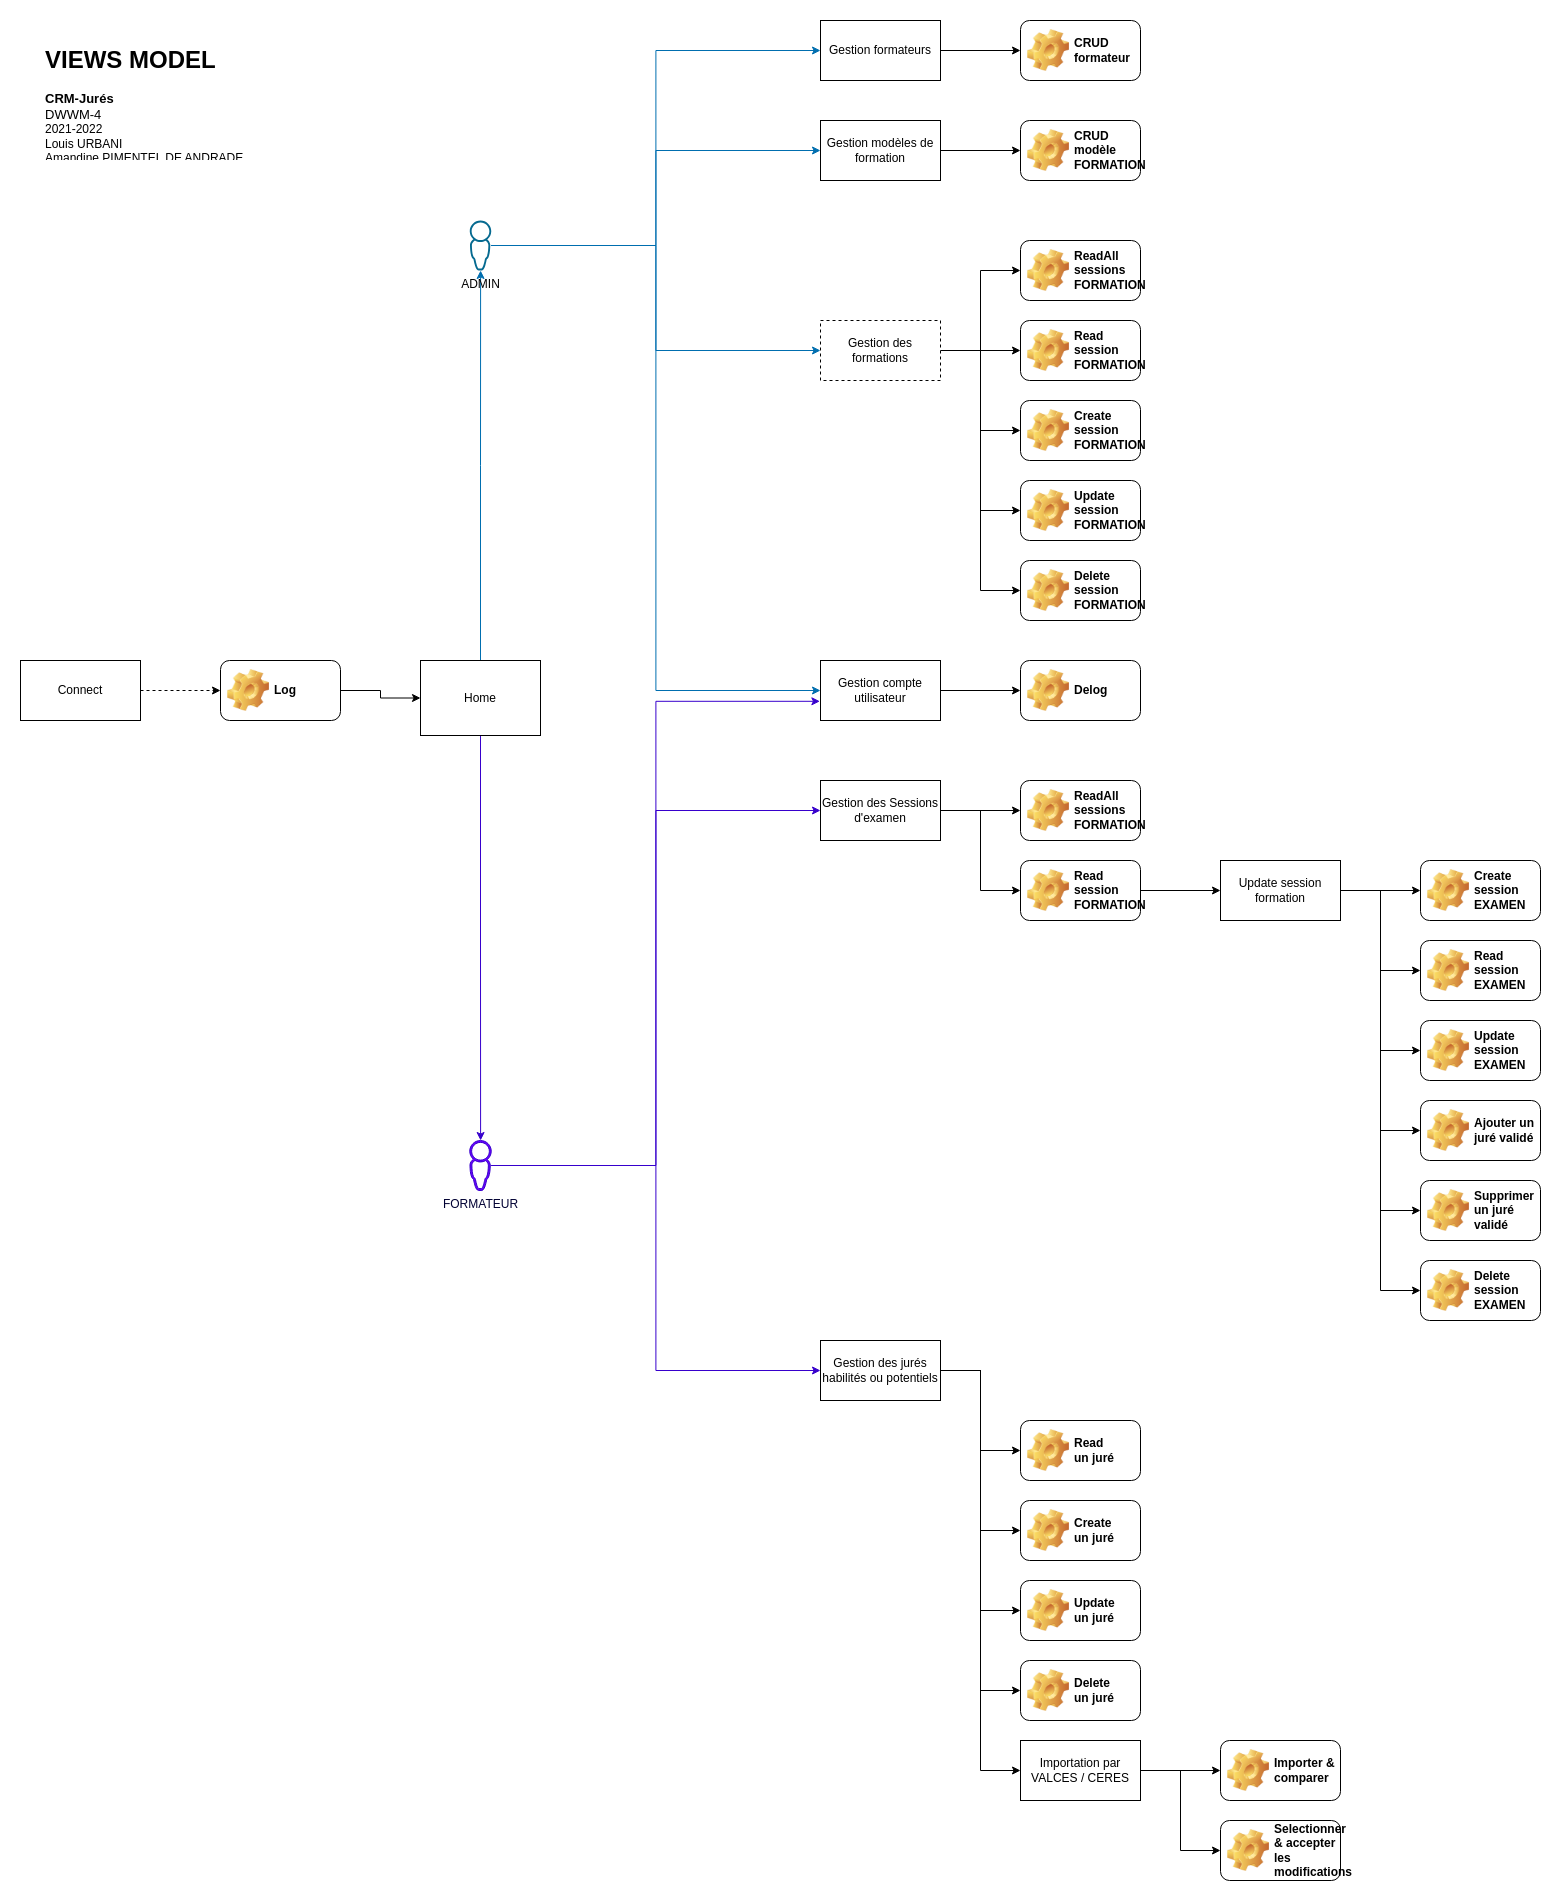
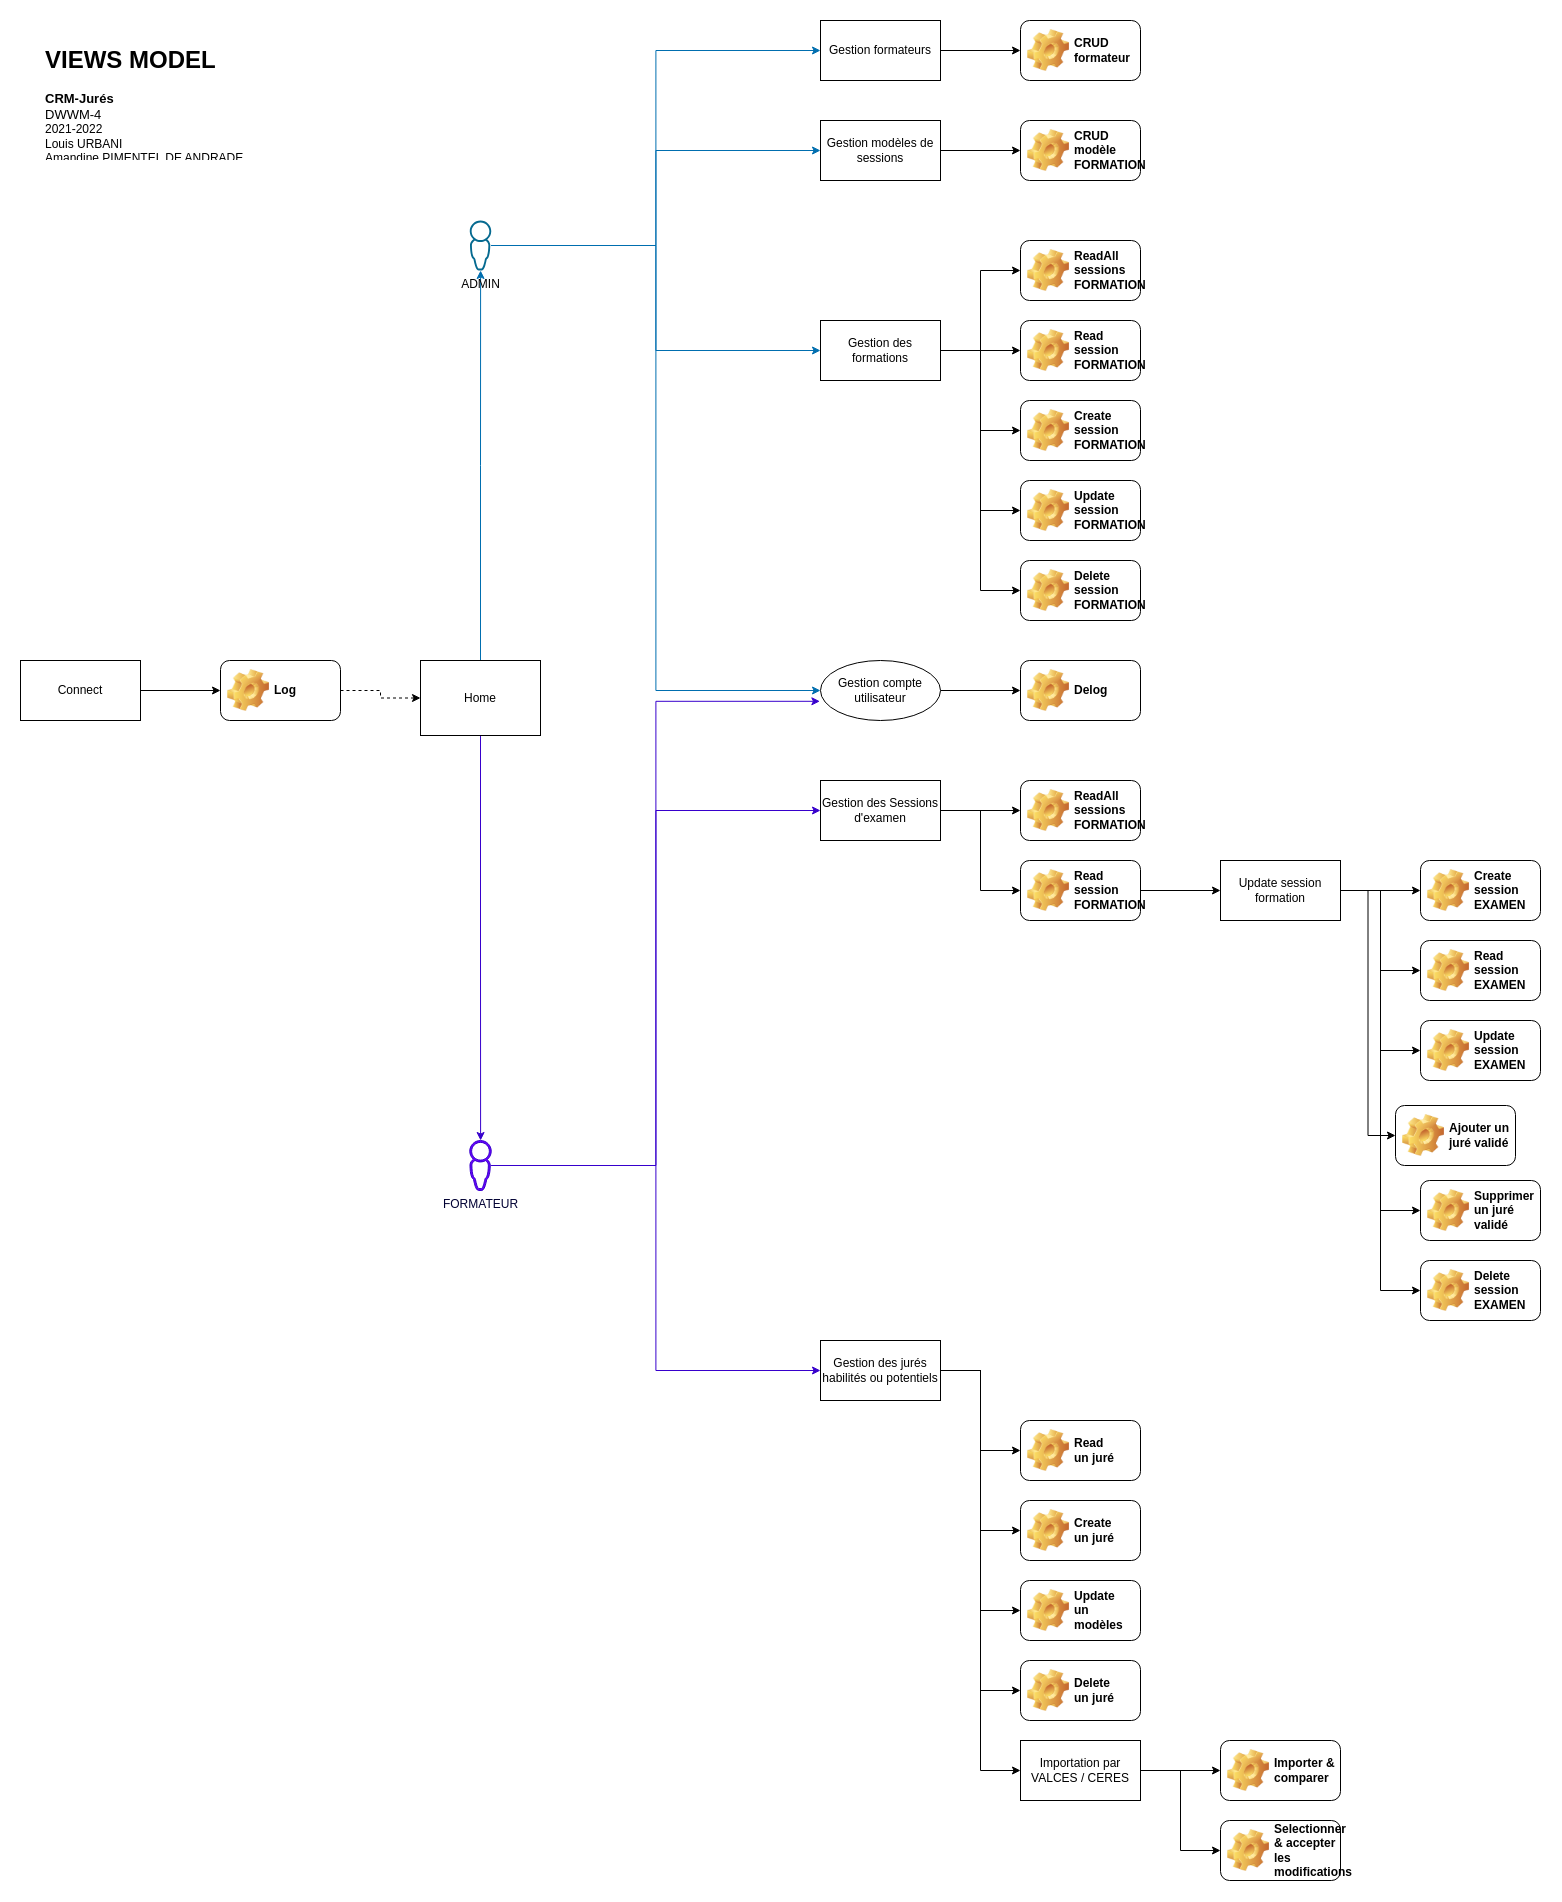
- <mxCell id="15" value="Gestion modèles de formation" style="rounded=0;whiteSpace=wrap;html=1;" vertex="1" parent="1"><mxGeometry x="820" y="120" width="120" height="60" as="geometry" /></mxCell>
+ <mxCell id="15" value="Gestion modèles de sessions" style="rounded=0;whiteSpace=wrap;html=1;" vertex="1" parent="1"><mxGeometry x="820" y="120" width="120" height="60" as="geometry" /></mxCell>
- <mxCell id="21" value="Gestion des formations" style="rounded=0;whiteSpace=wrap;html=1;dashed=1;" vertex="1" parent="1"><mxGeometry x="820" y="320" width="120" height="60" as="geometry" /></mxCell>
+ <mxCell id="21" value="Gestion des formations" style="rounded=0;whiteSpace=wrap;html=1;" vertex="1" parent="1"><mxGeometry x="820" y="320" width="120" height="60" as="geometry" /></mxCell>
- <mxCell id="5" style="edgeStyle=orthogonalEdgeStyle;rounded=0;orthogonalLoop=1;jettySize=auto;html=1;dashed=1;" edge="1" parent="1" source="6" target="23"><mxGeometry relative="1" as="geometry" /></mxCell>
+ <mxCell id="5" style="edgeStyle=orthogonalEdgeStyle;rounded=0;orthogonalLoop=1;jettySize=auto;html=1;" edge="1" parent="1" source="6" target="23"><mxGeometry relative="1" as="geometry" /></mxCell>
- <mxCell id="22" style="edgeStyle=orthogonalEdgeStyle;rounded=0;orthogonalLoop=1;jettySize=auto;html=1;" edge="1" parent="1" source="23" target="4"><mxGeometry relative="1" as="geometry" /></mxCell>
+ <mxCell id="22" style="edgeStyle=orthogonalEdgeStyle;rounded=0;orthogonalLoop=1;jettySize=auto;html=1;dashed=1;" edge="1" parent="1" source="23" target="4"><mxGeometry relative="1" as="geometry" /></mxCell>
- <mxCell id="29" value="&lt;span&gt;Gestion compte utilisateur&lt;/span&gt;" style="rounded=0;whiteSpace=wrap;html=1;" vertex="1" parent="1"><mxGeometry x="820" y="660" width="120" height="60" as="geometry" /></mxCell>
+ <mxCell id="29" value="&lt;span&gt;Gestion compte utilisateur&lt;/span&gt;" style="ellipse;whiteSpace=wrap;html=1;" vertex="1" parent="1"><mxGeometry x="820" y="660" width="120" height="60" as="geometry" /></mxCell>
- <mxCell id="46" value="Ajouter un juré validé" style="label;whiteSpace=wrap;html=1;image=img/clipart/Gear_128x128.png" vertex="1" parent="1"><mxGeometry x="1420" y="1100" width="120" height="60" as="geometry" /></mxCell>
+ <mxCell id="46" value="Ajouter un juré validé" style="label;whiteSpace=wrap;html=1;image=img/clipart/Gear_128x128.png" vertex="1" parent="1"><mxGeometry x="1395" y="1105" width="120" height="60" as="geometry" /></mxCell>
- <mxCell id="56" value="Update&lt;br&gt;un juré" style="label;whiteSpace=wrap;html=1;image=img/clipart/Gear_128x128.png" vertex="1" parent="1"><mxGeometry x="1020" y="1580" width="120" height="60" as="geometry" /></mxCell>
+ <mxCell id="56" value="Update&lt;br&gt;un modèles" style="label;whiteSpace=wrap;html=1;image=img/clipart/Gear_128x128.png" vertex="1" parent="1"><mxGeometry x="1020" y="1580" width="120" height="60" as="geometry" /></mxCell>
